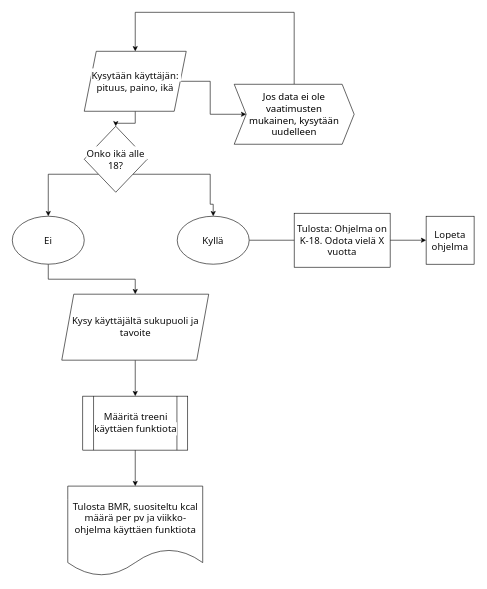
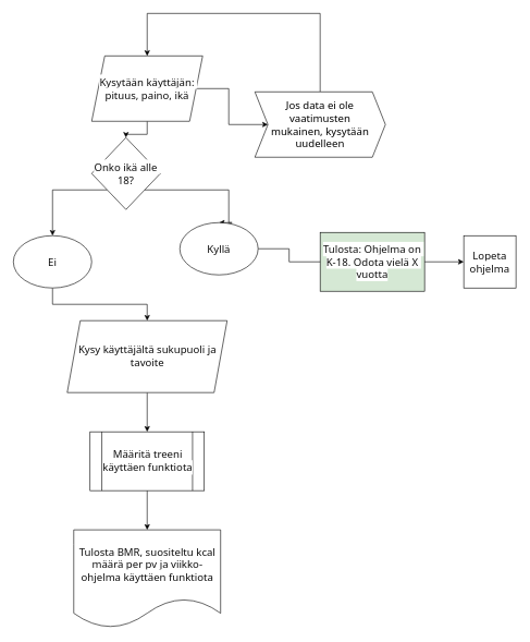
- <mxCell id="11" value="&lt;span style=&quot;color: rgb(13, 13, 13); font-family: Söhne, ui-sans-serif, system-ui, -apple-system, &amp;quot;Segoe UI&amp;quot;, Roboto, Ubuntu, Cantarell, &amp;quot;Noto Sans&amp;quot;, sans-serif, &amp;quot;Helvetica Neue&amp;quot;, Arial, &amp;quot;Apple Color Emoji&amp;quot;, &amp;quot;Segoe UI Emoji&amp;quot;, &amp;quot;Segoe UI Symbol&amp;quot;, &amp;quot;Noto Color Emoji&amp;quot;; font-size: 16px; text-align: left; white-space-collapse: preserve; background-color: rgb(255, 255, 255);&quot;&gt;Kyllä&lt;/span&gt;" style="ellipse;whiteSpace=wrap;html=1;" vertex="1" parent="1"><mxGeometry x="295" y="360" width="120" height="80" as="geometry" /></mxCell>
+ <mxCell id="11" value="&lt;span style=&quot;color: rgb(13, 13, 13); font-family: Söhne, ui-sans-serif, system-ui, -apple-system, &amp;quot;Segoe UI&amp;quot;, Roboto, Ubuntu, Cantarell, &amp;quot;Noto Sans&amp;quot;, sans-serif, &amp;quot;Helvetica Neue&amp;quot;, Arial, &amp;quot;Apple Color Emoji&amp;quot;, &amp;quot;Segoe UI Emoji&amp;quot;, &amp;quot;Segoe UI Symbol&amp;quot;, &amp;quot;Noto Color Emoji&amp;quot;; font-size: 16px; text-align: left; white-space-collapse: preserve; background-color: rgb(255, 255, 255);&quot;&gt;Kyllä&lt;/span&gt;" style="ellipse;whiteSpace=wrap;html=1;" vertex="1" parent="1"><mxGeometry x="275" y="340" width="120" height="80" as="geometry" /></mxCell>
- <mxCell id="9" value="&lt;span style=&quot;color: rgb(13, 13, 13); font-family: Söhne, ui-sans-serif, system-ui, -apple-system, &amp;quot;Segoe UI&amp;quot;, Roboto, Ubuntu, Cantarell, &amp;quot;Noto Sans&amp;quot;, sans-serif, &amp;quot;Helvetica Neue&amp;quot;, Arial, &amp;quot;Apple Color Emoji&amp;quot;, &amp;quot;Segoe UI Emoji&amp;quot;, &amp;quot;Segoe UI Symbol&amp;quot;, &amp;quot;Noto Color Emoji&amp;quot;; font-size: 16px; text-align: left; white-space-collapse: preserve; background-color: rgb(255, 255, 255);&quot;&gt;Tulosta: Ohjelma on K-18. Odota vielä X vuotta&lt;/span&gt;" style="rounded=0;whiteSpace=wrap;html=1;" vertex="1" parent="1"><mxGeometry x="490" y="355" width="160" height="90" as="geometry" /></mxCell>
+ <mxCell id="9" value="&lt;span style=&quot;color: rgb(13, 13, 13); font-family: Söhne, ui-sans-serif, system-ui, -apple-system, &amp;quot;Segoe UI&amp;quot;, Roboto, Ubuntu, Cantarell, &amp;quot;Noto Sans&amp;quot;, sans-serif, &amp;quot;Helvetica Neue&amp;quot;, Arial, &amp;quot;Apple Color Emoji&amp;quot;, &amp;quot;Segoe UI Emoji&amp;quot;, &amp;quot;Segoe UI Symbol&amp;quot;, &amp;quot;Noto Color Emoji&amp;quot;; font-size: 16px; text-align: left; white-space-collapse: preserve; background-color: rgb(255, 255, 255);&quot;&gt;Tulosta: Ohjelma on K-18. Odota vielä X vuotta&lt;/span&gt;" style="rounded=0;whiteSpace=wrap;html=1;fillColor=#d5e8d4;" vertex="1" parent="1"><mxGeometry x="490" y="355" width="160" height="90" as="geometry" /></mxCell>
